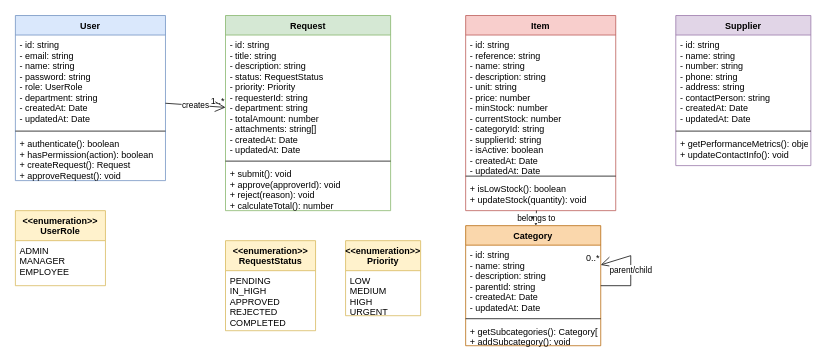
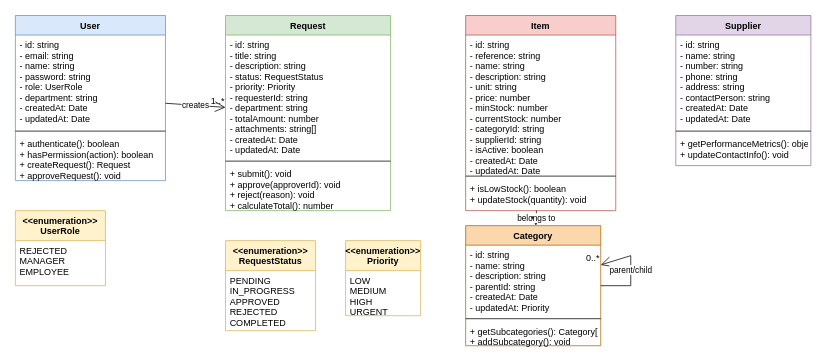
- <mxCell id="7" value="ADMIN&#10;MANAGER&#10;EMPLOYEE" style="text;strokeColor=none;fillColor=none;align=left;verticalAlign=top;spacingLeft=4;spacingRight=4;overflow=hidden;rotatable=0;points=[[0,0.5],[1,0.5]];portConstraint=eastwest;" parent="6" vertex="1"><mxGeometry y="40" width="120" height="60" as="geometry" /></mxCell>
+ <mxCell id="7" value="REJECTED&#10;MANAGER&#10;EMPLOYEE" style="text;strokeColor=none;fillColor=none;align=left;verticalAlign=top;spacingLeft=4;spacingRight=4;overflow=hidden;rotatable=0;points=[[0,0.5],[1,0.5]];portConstraint=eastwest;" parent="6" vertex="1"><mxGeometry y="40" width="120" height="60" as="geometry" /></mxCell>
- <mxCell id="25" value="- id: string&#10;- name: string&#10;- description: string&#10;- parentId: string&#10;- createdAt: Date&#10;- updatedAt: Date" style="text;strokeColor=none;fillColor=none;align=left;verticalAlign=top;spacingLeft=4;spacingRight=4;overflow=hidden;rotatable=0;points=[[0,0.5],[1,0.5]];portConstraint=eastwest;" parent="24" vertex="1"><mxGeometry y="26" width="180" height="94" as="geometry" /></mxCell>
+ <mxCell id="25" value="- id: string&#10;- name: string&#10;- description: string&#10;- parentId: string&#10;- createdAt: Date&#10;- updatedAt: Priority" style="text;strokeColor=none;fillColor=none;align=left;verticalAlign=top;spacingLeft=4;spacingRight=4;overflow=hidden;rotatable=0;points=[[0,0.5],[1,0.5]];portConstraint=eastwest;" parent="24" vertex="1"><mxGeometry y="26" width="180" height="94" as="geometry" /></mxCell>
- <mxCell id="13" value="PENDING&#10;IN_HIGH&#10;APPROVED&#10;REJECTED&#10;COMPLETED" style="text;strokeColor=none;fillColor=none;align=left;verticalAlign=top;spacingLeft=4;spacingRight=4;overflow=hidden;rotatable=0;points=[[0,0.5],[1,0.5]];portConstraint=eastwest;" parent="12" vertex="1"><mxGeometry y="40" width="120" height="80" as="geometry" /></mxCell>
+ <mxCell id="13" value="PENDING&#10;IN_PROGRESS&#10;APPROVED&#10;REJECTED&#10;COMPLETED" style="text;strokeColor=none;fillColor=none;align=left;verticalAlign=top;spacingLeft=4;spacingRight=4;overflow=hidden;rotatable=0;points=[[0,0.5],[1,0.5]];portConstraint=eastwest;" parent="12" vertex="1"><mxGeometry y="40" width="120" height="80" as="geometry" /></mxCell>
